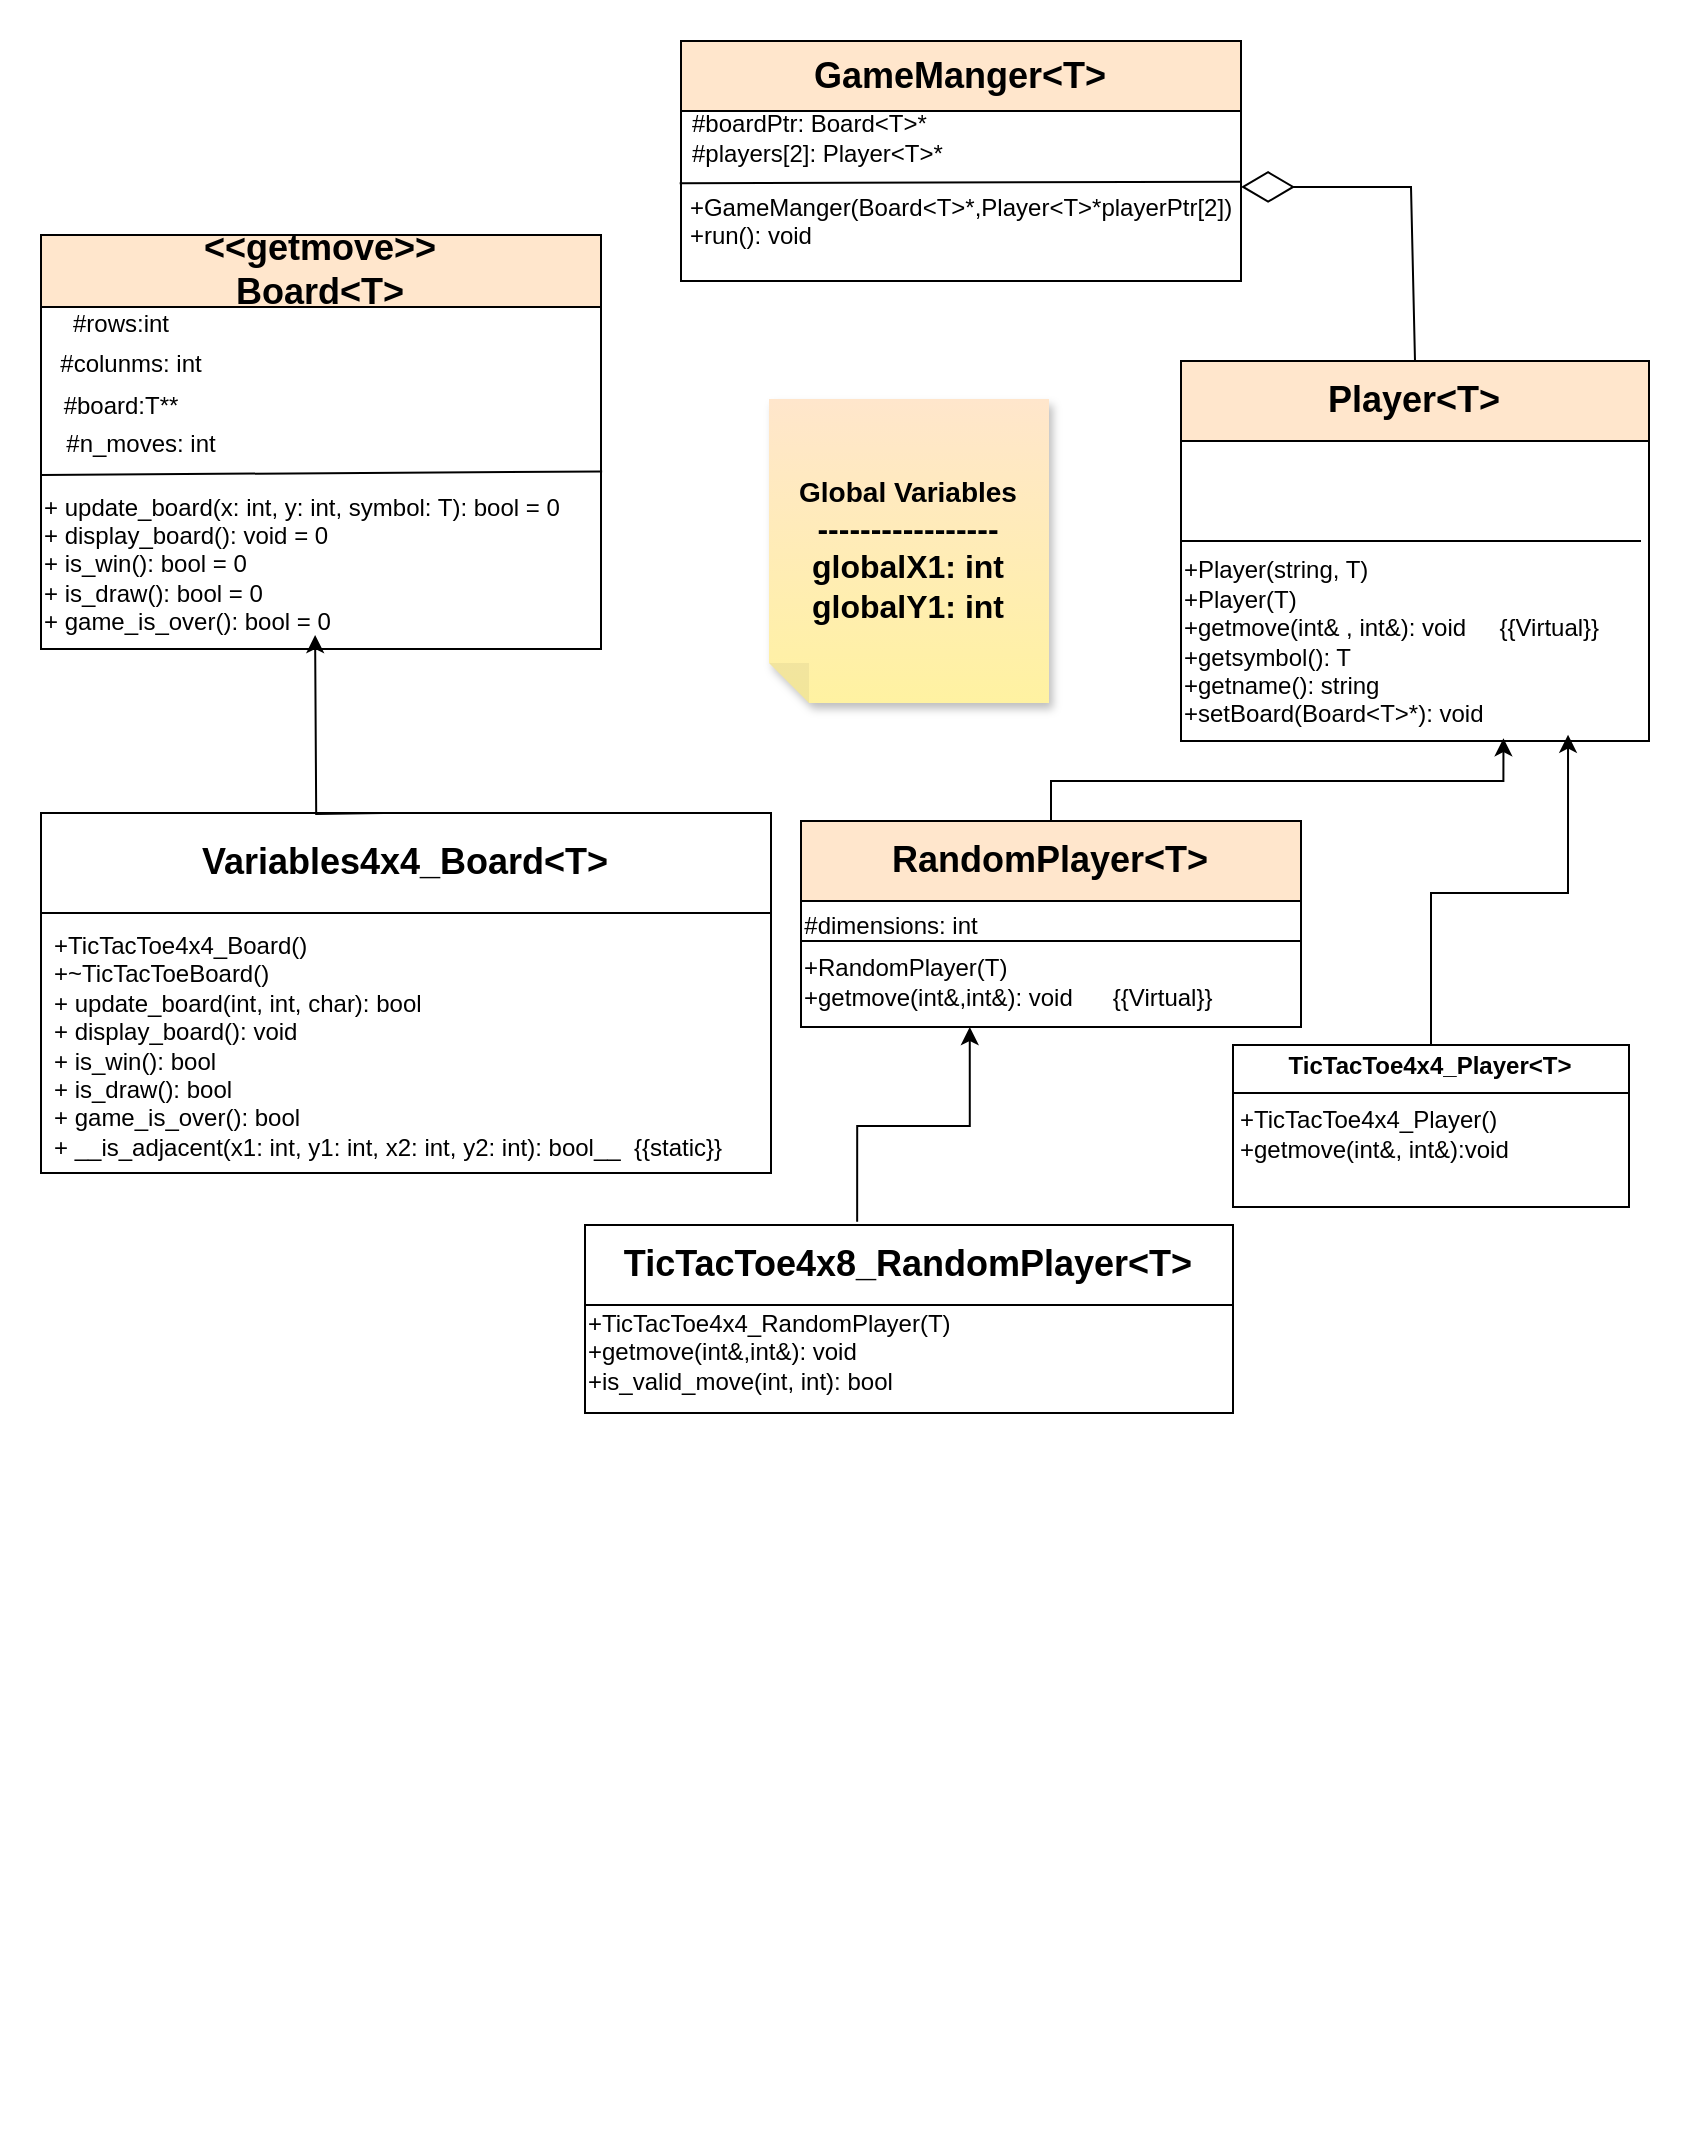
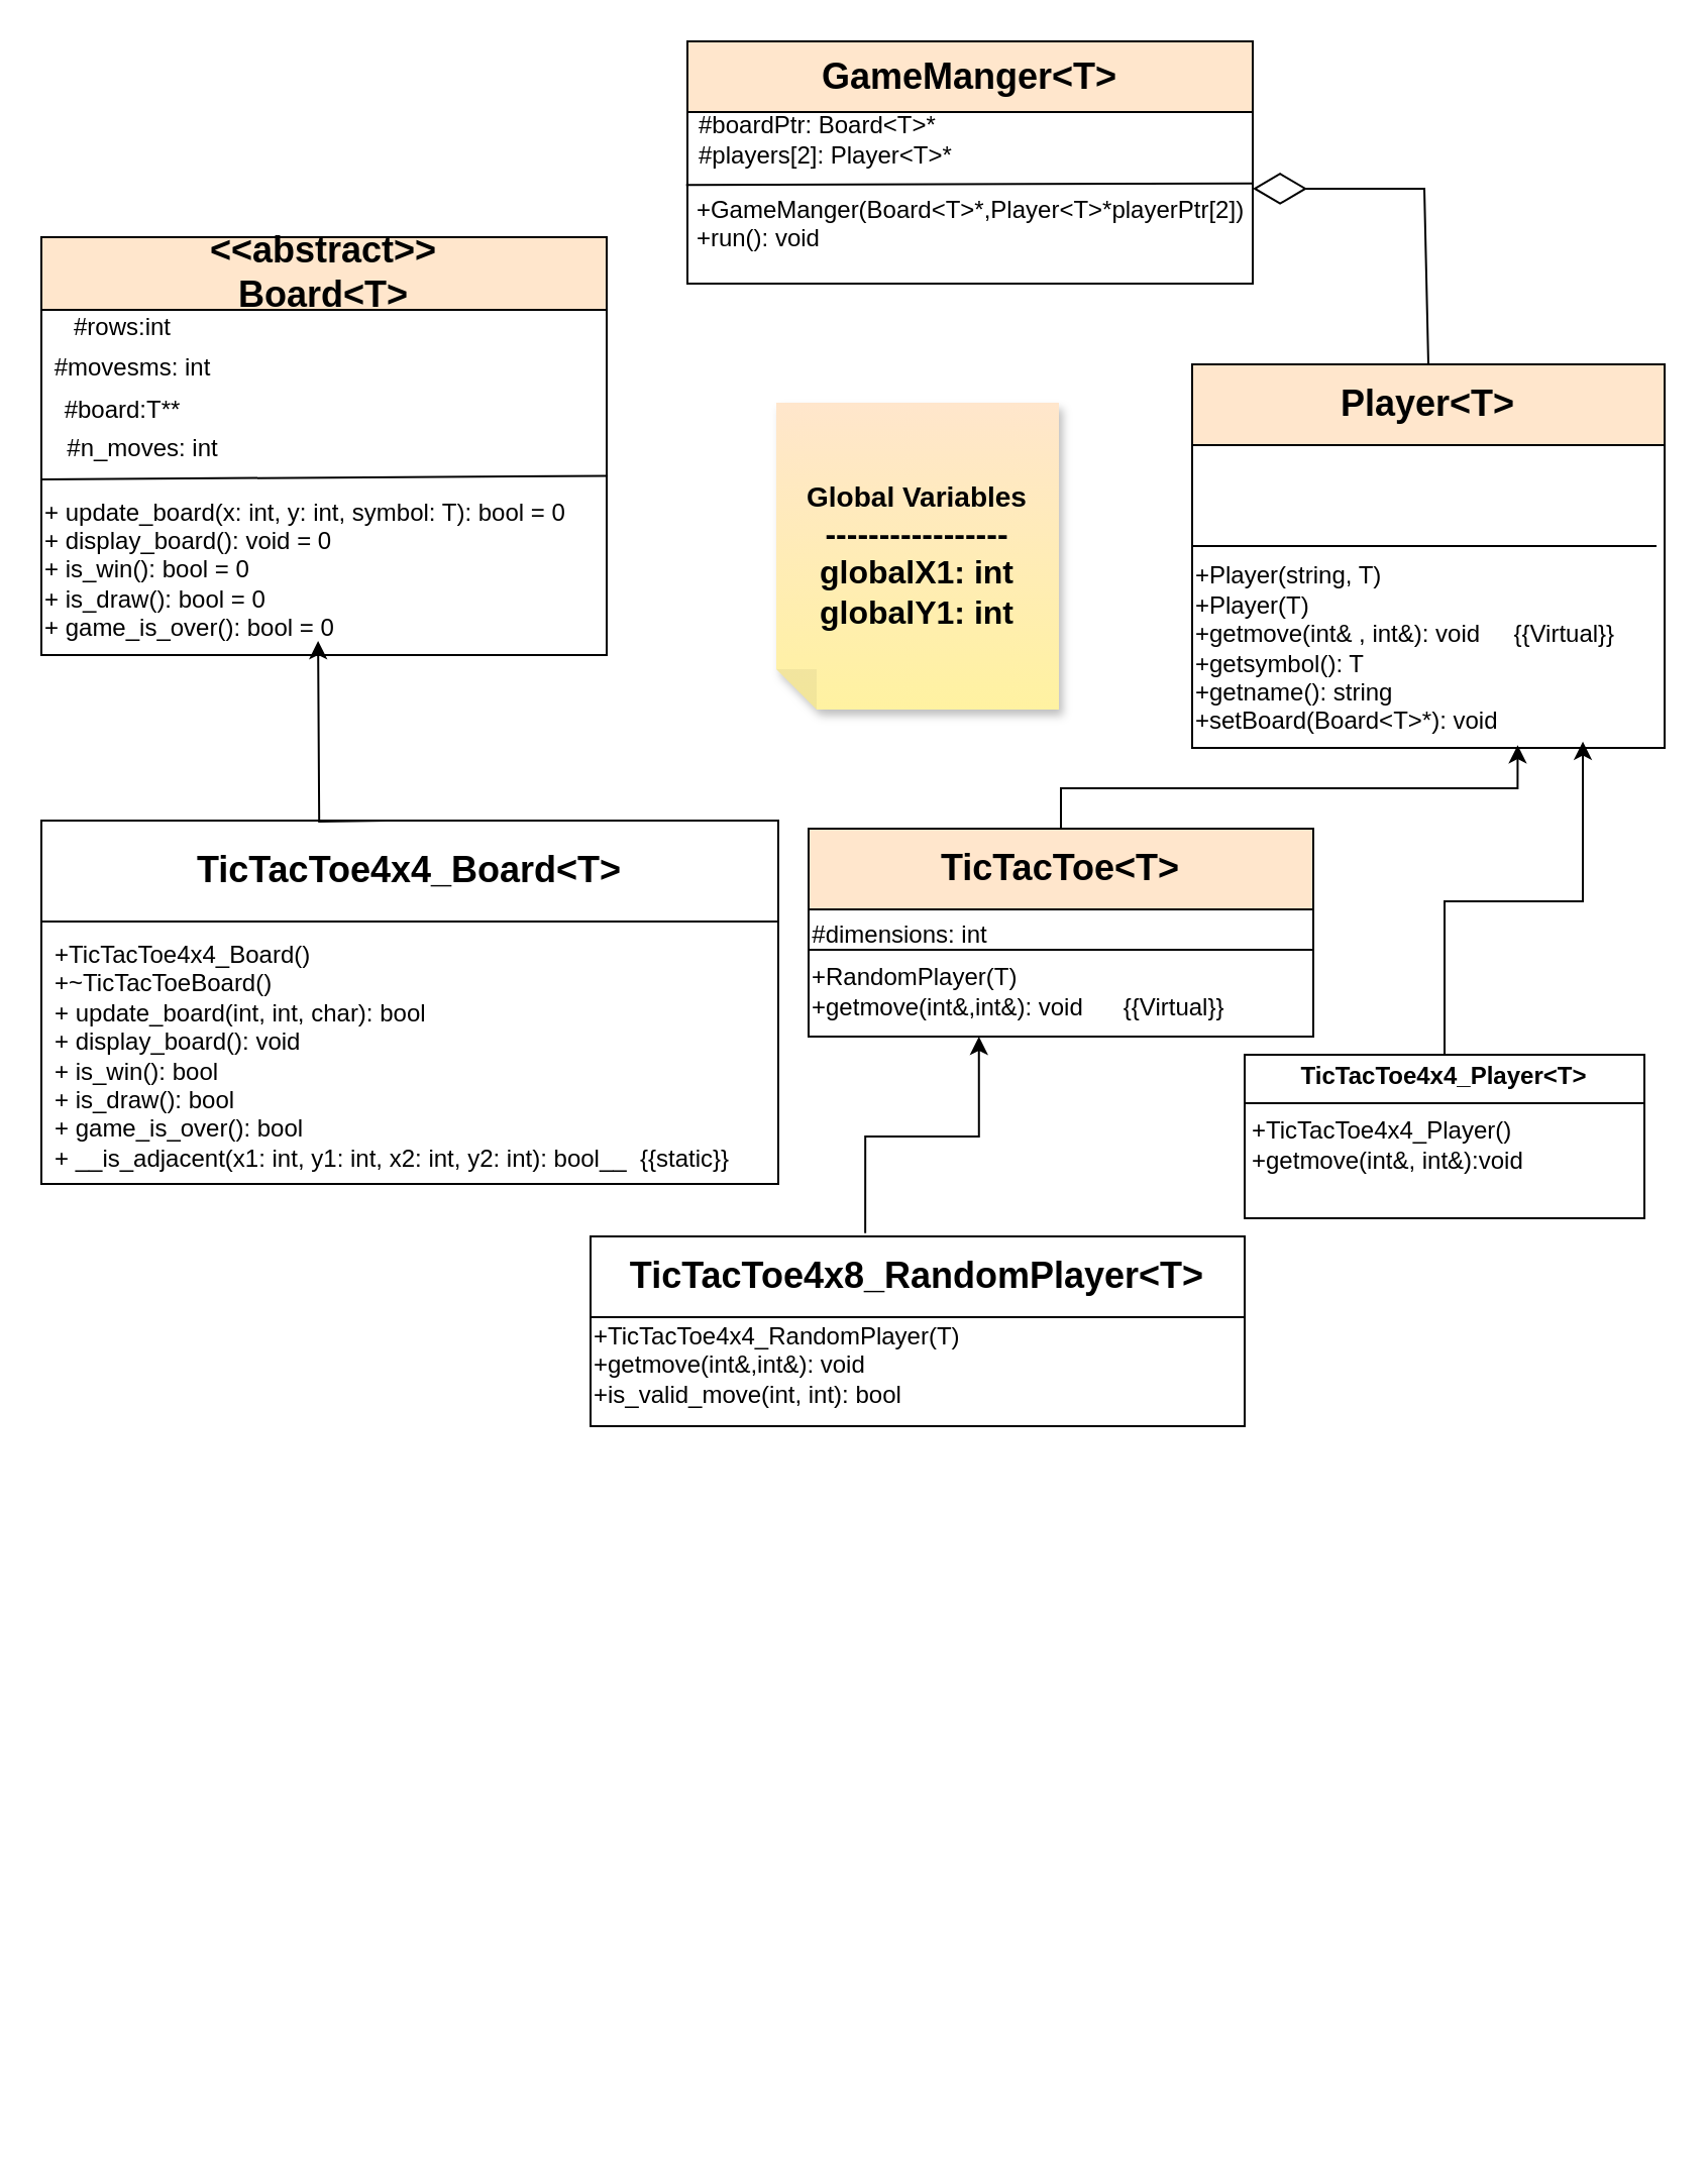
- <mxCell id="2" value="&lt;font style=&quot;font-size: 18px;&quot;&gt;&lt;b&gt;&amp;lt;&amp;lt;getmove&amp;gt;&amp;gt;&lt;/b&gt;&lt;/font&gt;&lt;div&gt;&lt;font style=&quot;font-size: 18px;&quot;&gt;&lt;b&gt;Board&amp;lt;T&amp;gt;&lt;/b&gt;&lt;/font&gt;&lt;/div&gt;" style="shape=swimlane;rounded=0;whiteSpace=wrap;html=1;startSize=36;strokeColor=#000000;fillColor=#FFE6CC;" parent="1" vertex="1"><mxGeometry x="20" y="117" width="280" height="207" as="geometry" /></mxCell>
+ <mxCell id="2" value="&lt;font style=&quot;font-size: 18px;&quot;&gt;&lt;b&gt;&amp;lt;&amp;lt;abstract&amp;gt;&amp;gt;&lt;/b&gt;&lt;/font&gt;&lt;div&gt;&lt;font style=&quot;font-size: 18px;&quot;&gt;&lt;b&gt;Board&amp;lt;T&amp;gt;&lt;/b&gt;&lt;/font&gt;&lt;/div&gt;" style="shape=swimlane;rounded=0;whiteSpace=wrap;html=1;startSize=36;strokeColor=#000000;fillColor=#FFE6CC;" parent="1" vertex="1"><mxGeometry x="20" y="117" width="280" height="207" as="geometry" /></mxCell>
- <mxCell id="4" value="&lt;font style=&quot;font-size: 12px;&quot;&gt;#colun&lt;span style=&quot;background-color: initial;&quot;&gt;ms: int&lt;/span&gt;&lt;/font&gt;" style="text;html=1;align=center;verticalAlign=middle;resizable=0;points=[];autosize=1;strokeColor=none;fillColor=none;" parent="2" vertex="1"><mxGeometry y="50" width="90" height="30" as="geometry" /></mxCell>
+ <mxCell id="4" value="&lt;font style=&quot;font-size: 12px;&quot;&gt;#moves&lt;span style=&quot;background-color: initial;&quot;&gt;ms: int&lt;/span&gt;&lt;/font&gt;" style="text;html=1;align=center;verticalAlign=middle;resizable=0;points=[];autosize=1;strokeColor=none;fillColor=none;" parent="2" vertex="1"><mxGeometry y="50" width="90" height="30" as="geometry" /></mxCell>
- <mxCell id="11" value="&lt;font style=&quot;font-size: 18px;&quot;&gt;&lt;b&gt;RandomPlayer&amp;lt;T&amp;gt;&lt;/b&gt;&lt;/font&gt;" style="shape=swimlane;rounded=0;whiteSpace=wrap;html=1;fillColor=#FFE6CC;" parent="1" vertex="1"><mxGeometry x="400" y="410" width="250" height="103" as="geometry" /></mxCell>
+ <mxCell id="11" value="&lt;font style=&quot;font-size: 18px;&quot;&gt;&lt;b&gt;TicTacToe&amp;lt;T&amp;gt;&lt;/b&gt;&lt;/font&gt;" style="shape=swimlane;rounded=0;whiteSpace=wrap;html=1;fillColor=#FFE6CC;" parent="1" vertex="1"><mxGeometry x="400" y="410" width="250" height="103" as="geometry" /></mxCell>
- <mxCell id="9" value="&lt;b&gt;&lt;font style=&quot;font-size: 18px;&quot;&gt;Variables4x4_Board&amp;lt;T&amp;gt;&lt;/font&gt;&lt;/b&gt;" style="shape=swimlane;rounded=0;whiteSpace=wrap;html=1;startSize=50;fillColor=#FFFFFF;" parent="1" vertex="1"><mxGeometry x="20" y="406" width="365" height="180" as="geometry" /></mxCell>
+ <mxCell id="9" value="&lt;b&gt;&lt;font style=&quot;font-size: 18px;&quot;&gt;TicTacToe4x4_Board&amp;lt;T&amp;gt;&lt;/font&gt;&lt;/b&gt;" style="shape=swimlane;rounded=0;whiteSpace=wrap;html=1;startSize=50;fillColor=#FFFFFF;" parent="1" vertex="1"><mxGeometry x="20" y="406" width="365" height="180" as="geometry" /></mxCell>
